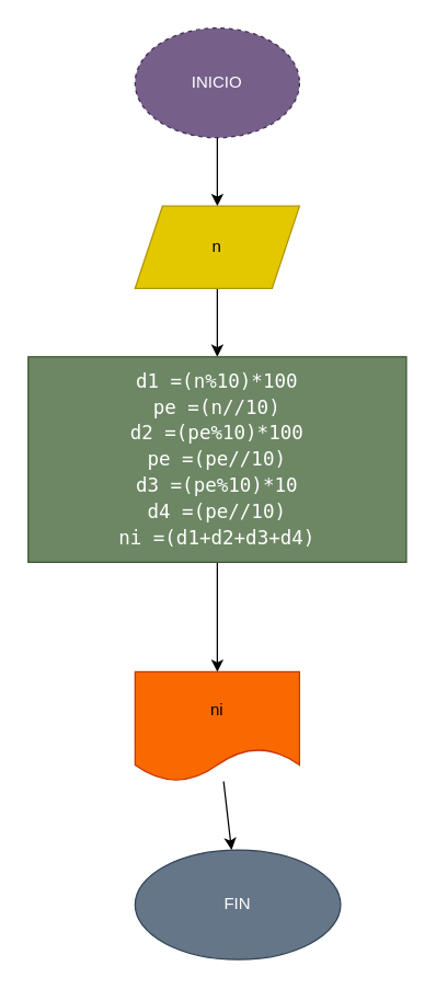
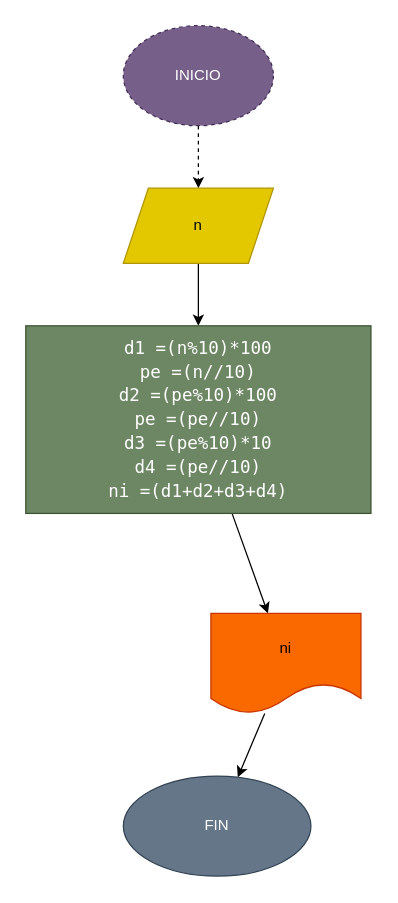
- <mxCell id="2" style="edgeStyle=none;html=1;entryX=0.5;entryY=0;entryDx=0;entryDy=0;" parent="1" source="3" target="5" edge="1"><mxGeometry relative="1" as="geometry" /></mxCell>
+ <mxCell id="2" style="edgeStyle=none;html=1;entryX=0.5;entryY=0;entryDx=0;entryDy=0;dashed=1;" parent="1" source="3" target="5" edge="1"><mxGeometry relative="1" as="geometry" /></mxCell>
- <mxCell id="9" value="ni" style="shape=document;whiteSpace=wrap;html=1;boundedLbl=1;fillColor=#fa6800;fontColor=#000000;strokeColor=#C73500;" parent="1" vertex="1"><mxGeometry x="98" y="490" width="120" height="80" as="geometry" /></mxCell>
+ <mxCell id="9" value="ni" style="shape=document;whiteSpace=wrap;html=1;boundedLbl=1;fillColor=#fa6800;fontColor=#000000;strokeColor=#C73500;" parent="1" vertex="1"><mxGeometry x="168" y="490" width="120" height="80" as="geometry" /></mxCell>
